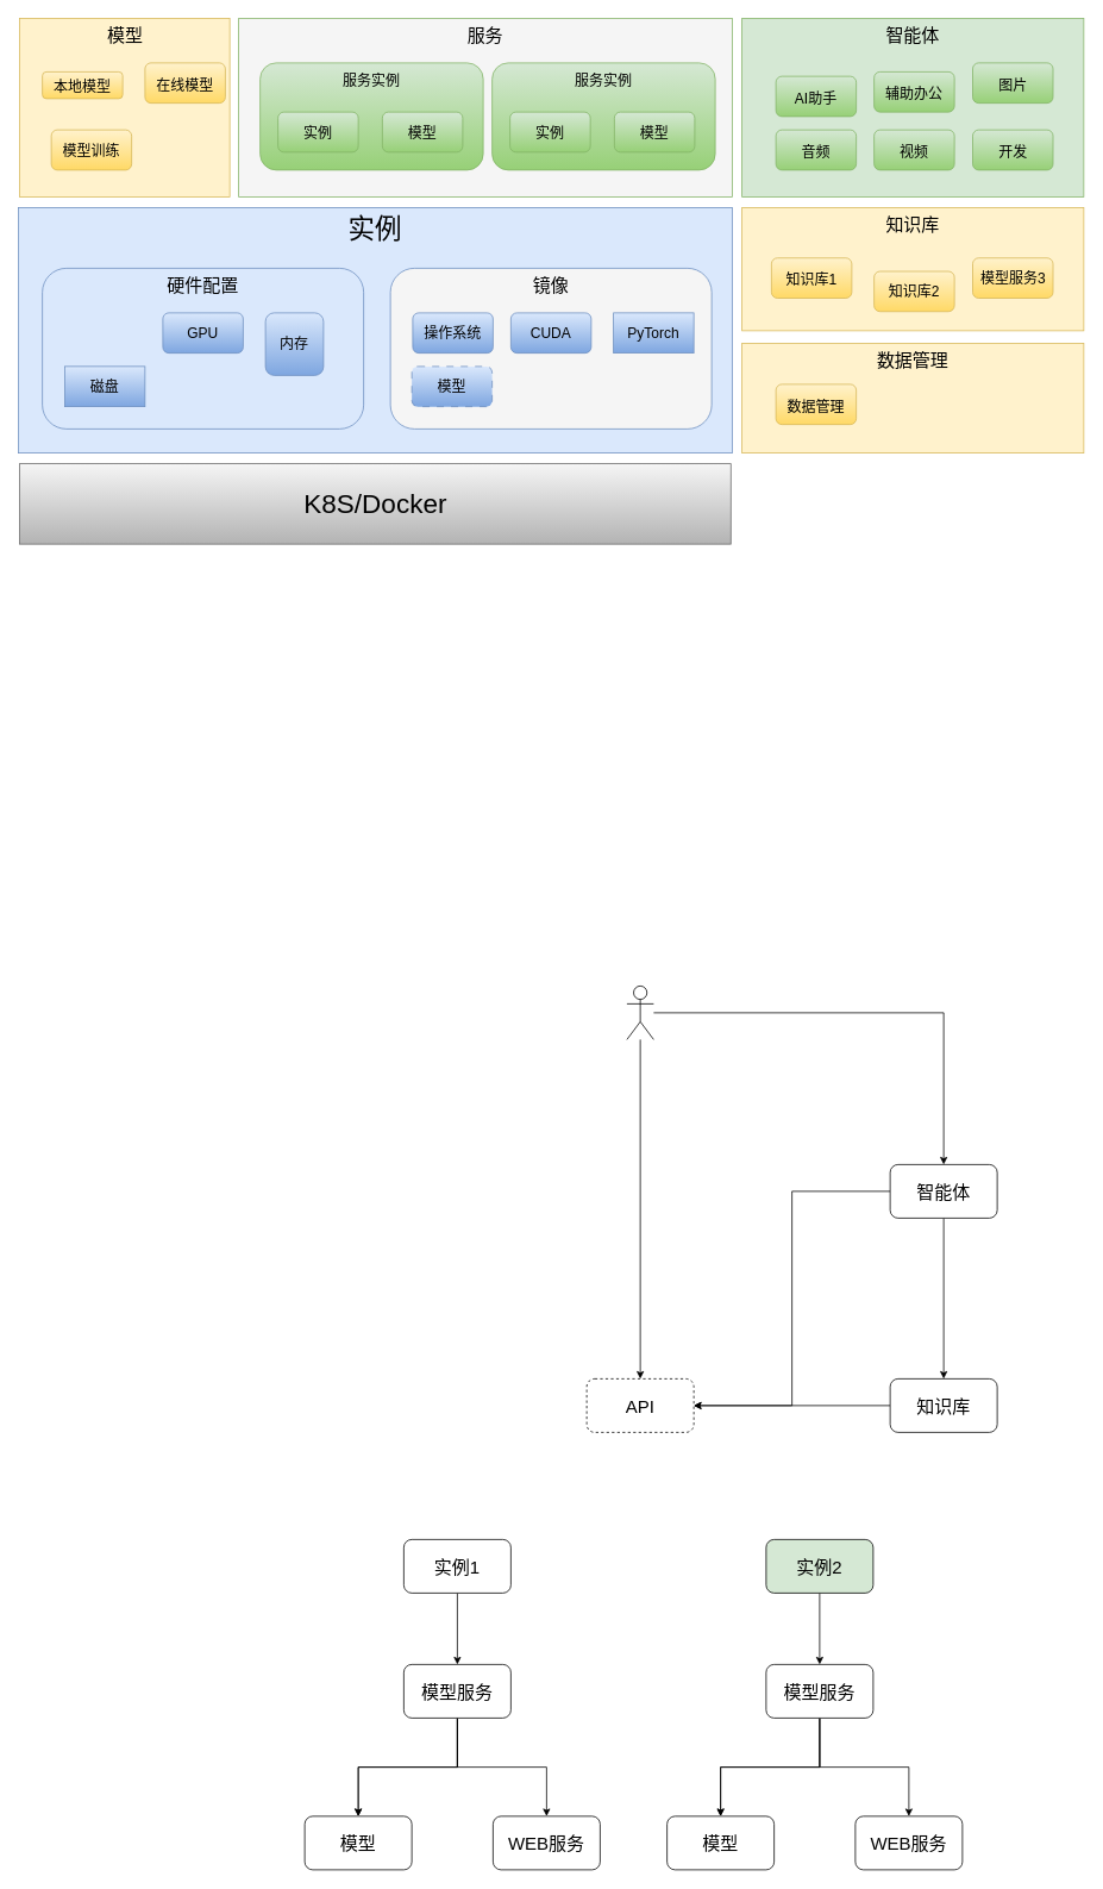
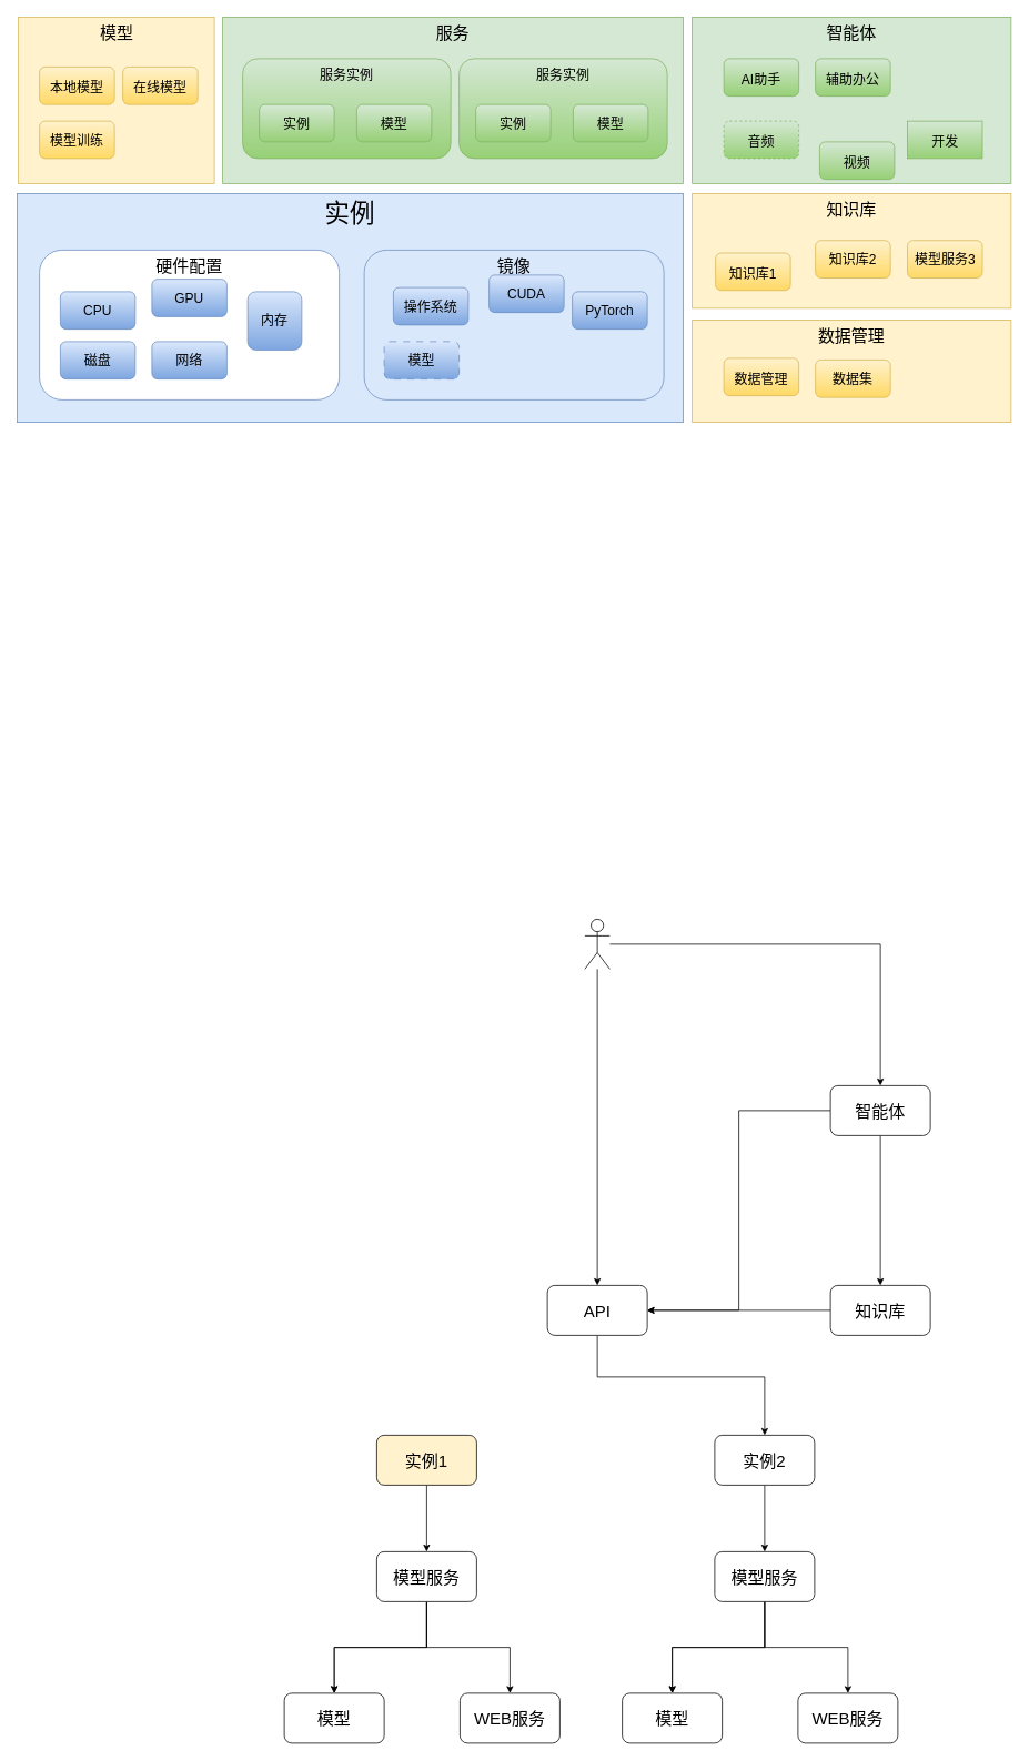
- <mxCell id="39" value="&lt;font style=&quot;font-size: 16px;&quot;&gt;在线模型&lt;/font&gt;" style="rounded=1;whiteSpace=wrap;html=1;fontSize=20;fillColor=#fff2cc;strokeColor=#d6b656;gradientColor=#ffd966;container=0;" vertex="1" parent="1"><mxGeometry x="162" y="70" width="90" height="45" as="geometry" /></mxCell>
+ <mxCell id="39" value="&lt;font style=&quot;font-size: 16px;&quot;&gt;在线模型&lt;/font&gt;" style="rounded=1;whiteSpace=wrap;html=1;fontSize=20;fillColor=#fff2cc;strokeColor=#d6b656;gradientColor=#ffd966;container=0;" vertex="1" parent="1"><mxGeometry x="147" y="80" width="90" height="45" as="geometry" /></mxCell>
- <mxCell id="31" value="&lt;font style=&quot;font-size: 16px;&quot;&gt;图片&lt;/font&gt;" style="rounded=1;whiteSpace=wrap;html=1;fontSize=20;fillColor=#d5e8d4;strokeColor=#82b366;gradientColor=#97d077;container=0;" vertex="1" parent="1"><mxGeometry x="1089.5" y="70" width="90" height="45" as="geometry" /></mxCell>
- <mxCell id="5" value="&lt;span style=&quot;font-size: 16px;&quot;&gt;本地模型&lt;/span&gt;" style="rounded=1;whiteSpace=wrap;html=1;fontSize=20;fillColor=#fff2cc;strokeColor=#d6b656;gradientColor=#ffd966;container=0;" vertex="1" parent="1"><mxGeometry x="47" y="80" width="90" height="30" as="geometry" /></mxCell>
+ <mxCell id="5" value="&lt;span style=&quot;font-size: 16px;&quot;&gt;本地模型&lt;/span&gt;" style="rounded=1;whiteSpace=wrap;html=1;fontSize=20;fillColor=#fff2cc;strokeColor=#d6b656;gradientColor=#ffd966;container=0;" vertex="1" parent="1"><mxGeometry x="47" y="80" width="90" height="45" as="geometry" /></mxCell>
- <mxCell id="30" value="&lt;span style=&quot;font-size: 16px;&quot;&gt;辅助办公&lt;/span&gt;" style="rounded=1;whiteSpace=wrap;html=1;fontSize=20;fillColor=#d5e8d4;strokeColor=#82b366;gradientColor=#97d077;container=0;" vertex="1" parent="1"><mxGeometry x="979" y="80" width="90" height="45" as="geometry" /></mxCell>
+ <mxCell id="30" value="&lt;span style=&quot;font-size: 16px;&quot;&gt;辅助办公&lt;/span&gt;" style="rounded=1;whiteSpace=wrap;html=1;fontSize=20;fillColor=#d5e8d4;strokeColor=#82b366;gradientColor=#97d077;container=0;" vertex="1" parent="1"><mxGeometry x="979" y="70" width="90" height="45" as="geometry" /></mxCell>
- <mxCell id="29" value="&lt;font style=&quot;font-size: 16px;&quot;&gt;AI助手&lt;/font&gt;" style="rounded=1;whiteSpace=wrap;html=1;fontSize=20;fillColor=#d5e8d4;strokeColor=#82b366;gradientColor=#97d077;container=0;" vertex="1" parent="1"><mxGeometry x="869" y="85" width="90" height="45" as="geometry" /></mxCell>
+ <mxCell id="29" value="&lt;font style=&quot;font-size: 16px;&quot;&gt;AI助手&lt;/font&gt;" style="rounded=1;whiteSpace=wrap;html=1;fontSize=20;fillColor=#d5e8d4;strokeColor=#82b366;gradientColor=#97d077;container=0;" vertex="1" parent="1"><mxGeometry x="869" y="70" width="90" height="45" as="geometry" /></mxCell>
- <mxCell id="17" value="服务" style="rounded=0;whiteSpace=wrap;html=1;fontSize=20;verticalAlign=top;fillColor=#f5f5f5;strokeColor=#82b366;container=0;" vertex="1" parent="1"><mxGeometry x="267" y="20" width="553" height="200" as="geometry" /></mxCell>
+ <mxCell id="17" value="服务" style="rounded=0;whiteSpace=wrap;html=1;fontSize=20;verticalAlign=top;fillColor=#d5e8d4;strokeColor=#82b366;container=0;" vertex="1" parent="1"><mxGeometry x="267" y="20" width="553" height="200" as="geometry" /></mxCell>
- <mxCell id="6" value="&lt;font style=&quot;font-size: 16px;&quot;&gt;模型训练&lt;/font&gt;" style="rounded=1;whiteSpace=wrap;html=1;fontSize=12;fillColor=#fff2cc;strokeColor=#d6b656;gradientColor=#ffd966;container=0;" vertex="1" parent="1"><mxGeometry x="57" y="145" width="90" height="45" as="geometry" /></mxCell>
+ <mxCell id="6" value="&lt;font style=&quot;font-size: 16px;&quot;&gt;模型训练&lt;/font&gt;" style="rounded=1;whiteSpace=wrap;html=1;fontSize=12;fillColor=#fff2cc;strokeColor=#d6b656;gradientColor=#ffd966;container=0;" vertex="1" parent="1"><mxGeometry x="47" y="145" width="90" height="45" as="geometry" /></mxCell>
- <mxCell id="32" value="&lt;font style=&quot;font-size: 16px;&quot;&gt;音频&lt;/font&gt;" style="rounded=1;whiteSpace=wrap;html=1;fontSize=20;fillColor=#d5e8d4;strokeColor=#82b366;gradientColor=#97d077;container=0;" vertex="1" parent="1"><mxGeometry x="869" y="145" width="90" height="45" as="geometry" /></mxCell>
+ <mxCell id="32" value="&lt;font style=&quot;font-size: 16px;&quot;&gt;音频&lt;/font&gt;" style="rounded=1;whiteSpace=wrap;html=1;fontSize=20;fillColor=#d5e8d4;strokeColor=#82b366;gradientColor=#97d077;container=0;dashed=1;" vertex="1" parent="1"><mxGeometry x="869" y="145" width="90" height="45" as="geometry" /></mxCell>
- <mxCell id="33" value="&lt;font style=&quot;font-size: 16px;&quot;&gt;视频&lt;/font&gt;" style="rounded=1;whiteSpace=wrap;html=1;fontSize=20;fillColor=#d5e8d4;strokeColor=#82b366;gradientColor=#97d077;container=0;" vertex="1" parent="1"><mxGeometry x="979" y="145" width="90" height="45" as="geometry" /></mxCell>
+ <mxCell id="33" value="&lt;font style=&quot;font-size: 16px;&quot;&gt;视频&lt;/font&gt;" style="rounded=1;whiteSpace=wrap;html=1;fontSize=20;fillColor=#d5e8d4;strokeColor=#82b366;gradientColor=#97d077;container=0;" vertex="1" parent="1"><mxGeometry x="984" y="170" width="90" height="45" as="geometry" /></mxCell>
- <mxCell id="34" value="&lt;span style=&quot;font-size: 16px;&quot;&gt;开发&lt;/span&gt;" style="rounded=1;whiteSpace=wrap;html=1;fontSize=20;fillColor=#d5e8d4;strokeColor=#82b366;gradientColor=#97d077;container=0;" vertex="1" parent="1"><mxGeometry x="1089.5" y="145" width="90" height="45" as="geometry" /></mxCell>
+ <mxCell id="34" value="&lt;span style=&quot;font-size: 16px;&quot;&gt;开发&lt;/span&gt;" style="whiteSpace=wrap;html=1;fontSize=20;fillColor=#d5e8d4;strokeColor=#82b366;gradientColor=#97d077;container=0;rounded=0;" vertex="1" parent="1"><mxGeometry x="1089.5" y="145" width="90" height="45" as="geometry" /></mxCell>
- <mxCell id="21" value="&lt;font style=&quot;font-size: 16px;&quot;&gt;知识库1&lt;/font&gt;" style="rounded=1;whiteSpace=wrap;html=1;fontSize=20;fillColor=#fff2cc;strokeColor=#d6b656;gradientColor=#ffd966;container=0;" vertex="1" parent="1"><mxGeometry x="864" y="288.5" width="90" height="45" as="geometry" /></mxCell>
+ <mxCell id="21" value="&lt;font style=&quot;font-size: 16px;&quot;&gt;知识库1&lt;/font&gt;" style="rounded=1;whiteSpace=wrap;html=1;fontSize=20;fillColor=#fff2cc;strokeColor=#d6b656;gradientColor=#ffd966;container=0;" vertex="1" parent="1"><mxGeometry x="859" y="303.5" width="90" height="45" as="geometry" /></mxCell>
- <mxCell id="7" value="硬件配置" style="rounded=1;whiteSpace=wrap;html=1;verticalAlign=top;fontSize=20;fillColor=#dae8fc;strokeColor=#6c8ebf;container=0;" vertex="1" parent="1"><mxGeometry x="47" y="300" width="360" height="180" as="geometry" /></mxCell>
+ <mxCell id="7" value="硬件配置" style="rounded=1;whiteSpace=wrap;html=1;verticalAlign=top;fontSize=20;fillColor=#ffffff;strokeColor=#6c8ebf;container=0;" vertex="1" parent="1"><mxGeometry x="47" y="300" width="360" height="180" as="geometry" /></mxCell>
- <mxCell id="13" value="镜像" style="rounded=1;whiteSpace=wrap;html=1;verticalAlign=top;fontSize=20;fillColor=#f5f5f5;strokeColor=#6c8ebf;container=0;" vertex="1" parent="1"><mxGeometry x="437" y="300" width="360" height="180" as="geometry" /></mxCell>
+ <mxCell id="13" value="镜像" style="rounded=1;whiteSpace=wrap;html=1;verticalAlign=top;fontSize=20;fillColor=#dae8fc;strokeColor=#6c8ebf;container=0;" vertex="1" parent="1"><mxGeometry x="437" y="300" width="360" height="180" as="geometry" /></mxCell>
- <mxCell id="22" value="&lt;span style=&quot;font-size: 16px;&quot;&gt;知识库2&lt;/span&gt;" style="rounded=1;whiteSpace=wrap;html=1;fontSize=12;fillColor=#fff2cc;strokeColor=#d6b656;gradientColor=#ffd966;container=0;" vertex="1" parent="1"><mxGeometry x="979" y="303.5" width="90" height="45" as="geometry" /></mxCell>
+ <mxCell id="22" value="&lt;span style=&quot;font-size: 16px;&quot;&gt;知识库2&lt;/span&gt;" style="rounded=1;whiteSpace=wrap;html=1;fontSize=12;fillColor=#fff2cc;strokeColor=#d6b656;gradientColor=#ffd966;container=0;" vertex="1" parent="1"><mxGeometry x="979" y="288.5" width="90" height="45" as="geometry" /></mxCell>
+ <mxCell id="8" value="&lt;font style=&quot;font-size: 16px;&quot;&gt;CPU&lt;/font&gt;" style="rounded=1;whiteSpace=wrap;html=1;fillColor=#dae8fc;gradientColor=#7ea6e0;strokeColor=#6c8ebf;container=0;" vertex="1" parent="1"><mxGeometry x="72" y="350" width="90" height="45" as="geometry" /></mxCell>
- <mxCell id="11" value="&lt;font style=&quot;font-size: 16px;&quot;&gt;GPU&lt;/font&gt;" style="rounded=1;whiteSpace=wrap;html=1;fillColor=#dae8fc;gradientColor=#7ea6e0;strokeColor=#6c8ebf;container=0;" vertex="1" parent="1"><mxGeometry x="182" y="350" width="90" height="45" as="geometry" /></mxCell>
+ <mxCell id="11" value="&lt;font style=&quot;font-size: 16px;&quot;&gt;GPU&lt;/font&gt;" style="rounded=1;whiteSpace=wrap;html=1;fillColor=#dae8fc;gradientColor=#7ea6e0;strokeColor=#6c8ebf;container=0;" vertex="1" parent="1"><mxGeometry x="182" y="335" width="90" height="45" as="geometry" /></mxCell>
- <mxCell id="14" value="&lt;font style=&quot;font-size: 16px;&quot;&gt;操作系统&lt;/font&gt;" style="rounded=1;whiteSpace=wrap;html=1;fillColor=#dae8fc;gradientColor=#7ea6e0;strokeColor=#6c8ebf;container=0;" vertex="1" parent="1"><mxGeometry x="462" y="350" width="90" height="45" as="geometry" /></mxCell>
+ <mxCell id="14" value="&lt;font style=&quot;font-size: 16px;&quot;&gt;操作系统&lt;/font&gt;" style="rounded=1;whiteSpace=wrap;html=1;fillColor=#dae8fc;gradientColor=#7ea6e0;strokeColor=#6c8ebf;container=0;" vertex="1" parent="1"><mxGeometry x="472" y="345" width="90" height="45" as="geometry" /></mxCell>
- <mxCell id="16" value="&lt;font style=&quot;font-size: 16px;&quot;&gt;CUDA&lt;/font&gt;" style="rounded=1;whiteSpace=wrap;html=1;fillColor=#dae8fc;gradientColor=#7ea6e0;strokeColor=#6c8ebf;container=0;" vertex="1" parent="1"><mxGeometry x="572" y="350" width="90" height="45" as="geometry" /></mxCell>
+ <mxCell id="16" value="&lt;font style=&quot;font-size: 16px;&quot;&gt;CUDA&lt;/font&gt;" style="rounded=1;whiteSpace=wrap;html=1;fillColor=#dae8fc;gradientColor=#7ea6e0;strokeColor=#6c8ebf;container=0;" vertex="1" parent="1"><mxGeometry x="587" y="330" width="90" height="45" as="geometry" /></mxCell>
- <mxCell id="15" value="&lt;font style=&quot;font-size: 16px;&quot;&gt;PyTorch&lt;/font&gt;" style="whiteSpace=wrap;html=1;fillColor=#dae8fc;gradientColor=#7ea6e0;strokeColor=#6c8ebf;container=0;rounded=0;" vertex="1" parent="1"><mxGeometry x="687" y="350" width="90" height="45" as="geometry" /></mxCell>
+ <mxCell id="15" value="&lt;font style=&quot;font-size: 16px;&quot;&gt;PyTorch&lt;/font&gt;" style="rounded=1;whiteSpace=wrap;html=1;fillColor=#dae8fc;gradientColor=#7ea6e0;strokeColor=#6c8ebf;container=0;" vertex="1" parent="1"><mxGeometry x="687" y="350" width="90" height="45" as="geometry" /></mxCell>
- <mxCell id="10" value="&lt;font style=&quot;font-size: 16px;&quot;&gt;磁盘&lt;/font&gt;" style="whiteSpace=wrap;html=1;fillColor=#dae8fc;gradientColor=#7ea6e0;strokeColor=#6c8ebf;container=0;rounded=0;" vertex="1" parent="1"><mxGeometry x="72" y="410" width="90" height="45" as="geometry" /></mxCell>
+ <mxCell id="10" value="&lt;font style=&quot;font-size: 16px;&quot;&gt;磁盘&lt;/font&gt;" style="rounded=1;whiteSpace=wrap;html=1;fillColor=#dae8fc;gradientColor=#7ea6e0;strokeColor=#6c8ebf;container=0;" vertex="1" parent="1"><mxGeometry x="72" y="410" width="90" height="45" as="geometry" /></mxCell>
+ <mxCell id="12" value="&lt;font style=&quot;font-size: 16px;&quot;&gt;网络&lt;/font&gt;" style="rounded=1;whiteSpace=wrap;html=1;fillColor=#dae8fc;gradientColor=#7ea6e0;strokeColor=#6c8ebf;container=0;" vertex="1" parent="1"><mxGeometry x="182" y="410" width="90" height="45" as="geometry" /></mxCell>
+ <mxCell id="37" value="&lt;font style=&quot;font-size: 16px;&quot;&gt;数据集&lt;/font&gt;" style="rounded=1;whiteSpace=wrap;html=1;fontSize=12;fillColor=#fff2cc;strokeColor=#d6b656;gradientColor=#ffd966;container=0;" vertex="1" parent="1"><mxGeometry x="979" y="432" width="90" height="45" as="geometry" /></mxCell>
- <mxCell id="4" value="K8S/Docker" style="rounded=0;whiteSpace=wrap;html=1;fontSize=30;fillColor=#f5f5f5;strokeColor=#666666;gradientColor=#b3b3b3;container=0;" vertex="1" parent="1"><mxGeometry x="21.5" y="519" width="797" height="90" as="geometry" /></mxCell>
- <mxCell id="41" value="API" style="rounded=1;whiteSpace=wrap;html=1;fontSize=20;dashed=1;" vertex="1" parent="1"><mxGeometry x="657" y="1544" width="120" height="60" as="geometry" /></mxCell>
+ <mxCell id="41" value="API" style="rounded=1;whiteSpace=wrap;html=1;fontSize=20;" vertex="1" parent="1"><mxGeometry x="657" y="1544" width="120" height="60" as="geometry" /></mxCell>
+ <mxCell id="40" style="edgeStyle=orthogonalEdgeStyle;rounded=0;orthogonalLoop=1;jettySize=auto;html=1;" edge="1" parent="1" source="41" target="51"><mxGeometry relative="1" as="geometry"><Array as="points"><mxPoint x="717" y="1654" /><mxPoint x="918" y="1654" /></Array></mxGeometry></mxCell>
- <mxCell id="43" value="实例1" style="rounded=1;whiteSpace=wrap;html=1;fontSize=20;" vertex="1" parent="1"><mxGeometry x="452" y="1724" width="120" height="60" as="geometry" /></mxCell>
+ <mxCell id="43" value="实例1" style="rounded=1;whiteSpace=wrap;html=1;fontSize=20;fillColor=#fff2cc;" vertex="1" parent="1"><mxGeometry x="452" y="1724" width="120" height="60" as="geometry" /></mxCell>
- <mxCell id="51" value="实例2" style="rounded=1;whiteSpace=wrap;html=1;fontSize=20;fillColor=#d5e8d4;" vertex="1" parent="1"><mxGeometry x="858" y="1724" width="120" height="60" as="geometry" /></mxCell>
+ <mxCell id="51" value="实例2" style="rounded=1;whiteSpace=wrap;html=1;fontSize=20;" vertex="1" parent="1"><mxGeometry x="858" y="1724" width="120" height="60" as="geometry" /></mxCell>
